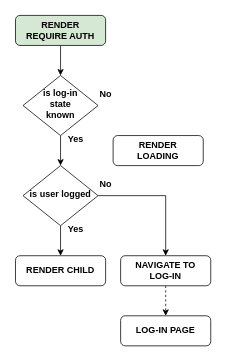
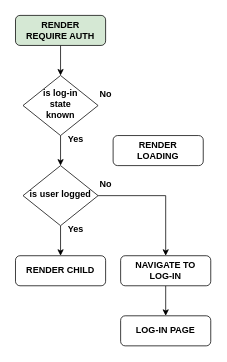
- <mxCell id="8" style="edgeStyle=orthogonalEdgeStyle;rounded=0;orthogonalLoop=1;jettySize=auto;html=1;dashed=1;" edge="1" parent="1" source="9" target="10"><mxGeometry relative="1" as="geometry" /></mxCell>
+ <mxCell id="8" style="edgeStyle=orthogonalEdgeStyle;rounded=0;orthogonalLoop=1;jettySize=auto;html=1;" edge="1" parent="1" source="9" target="10"><mxGeometry relative="1" as="geometry" /></mxCell>
